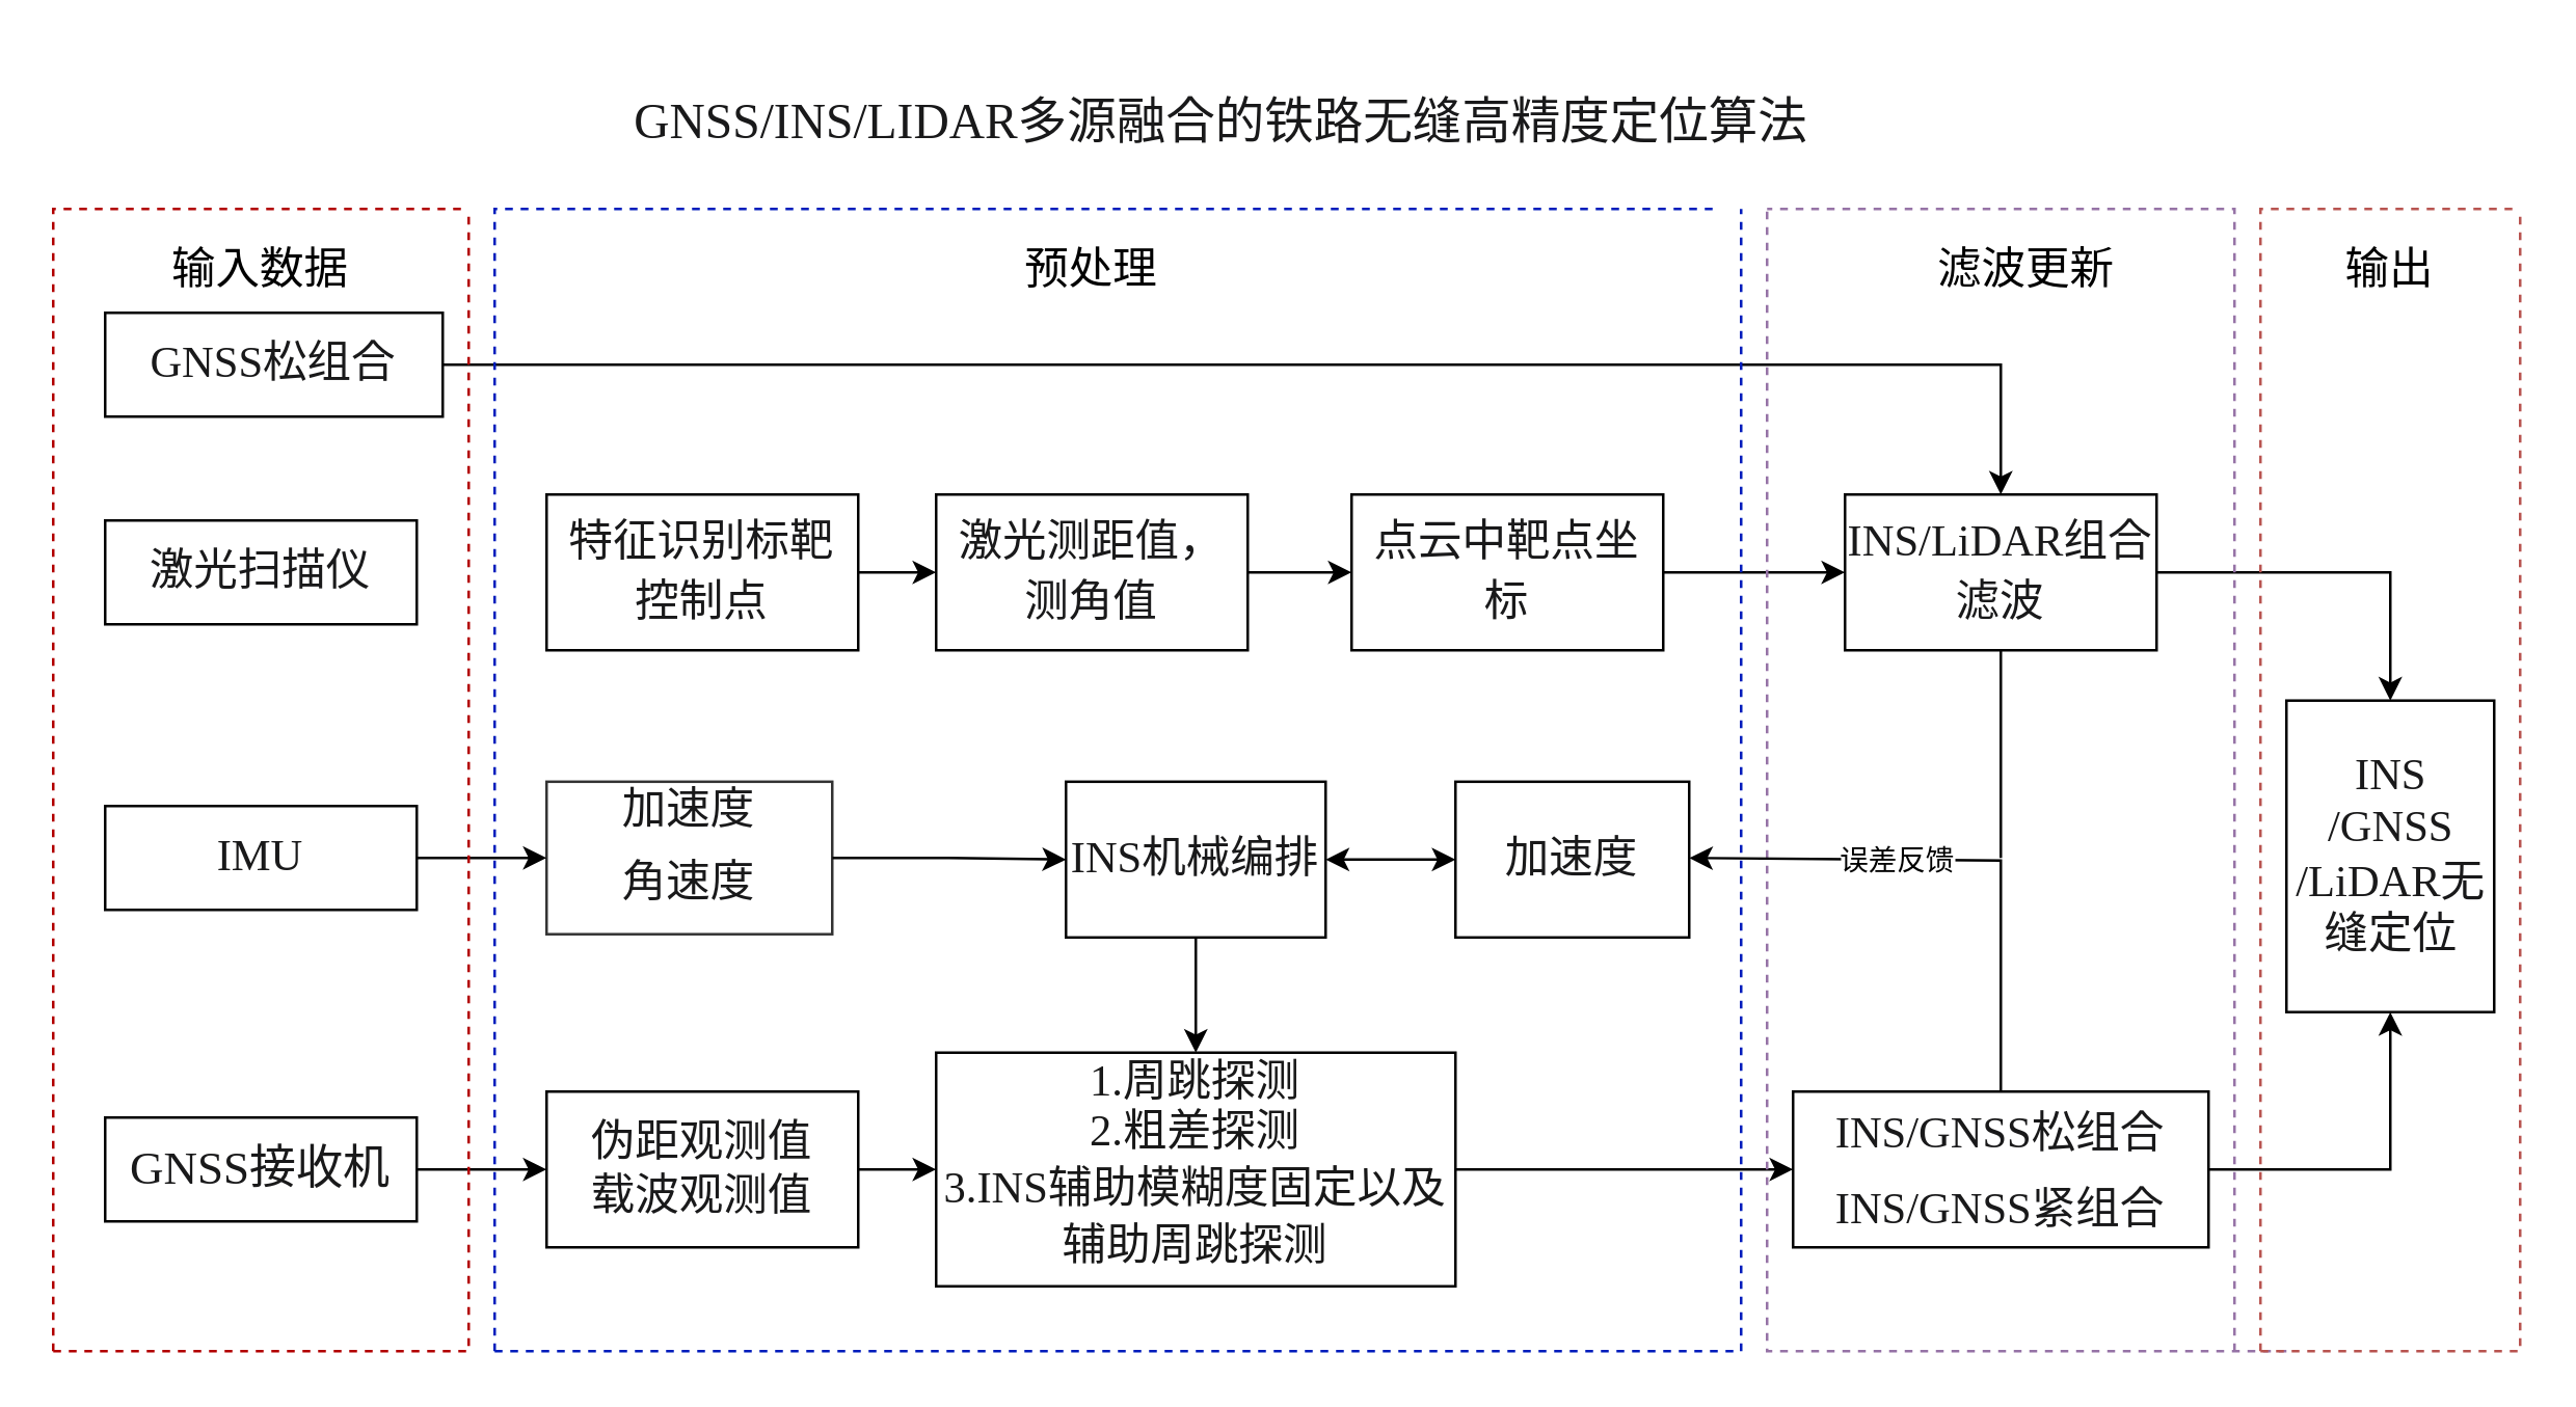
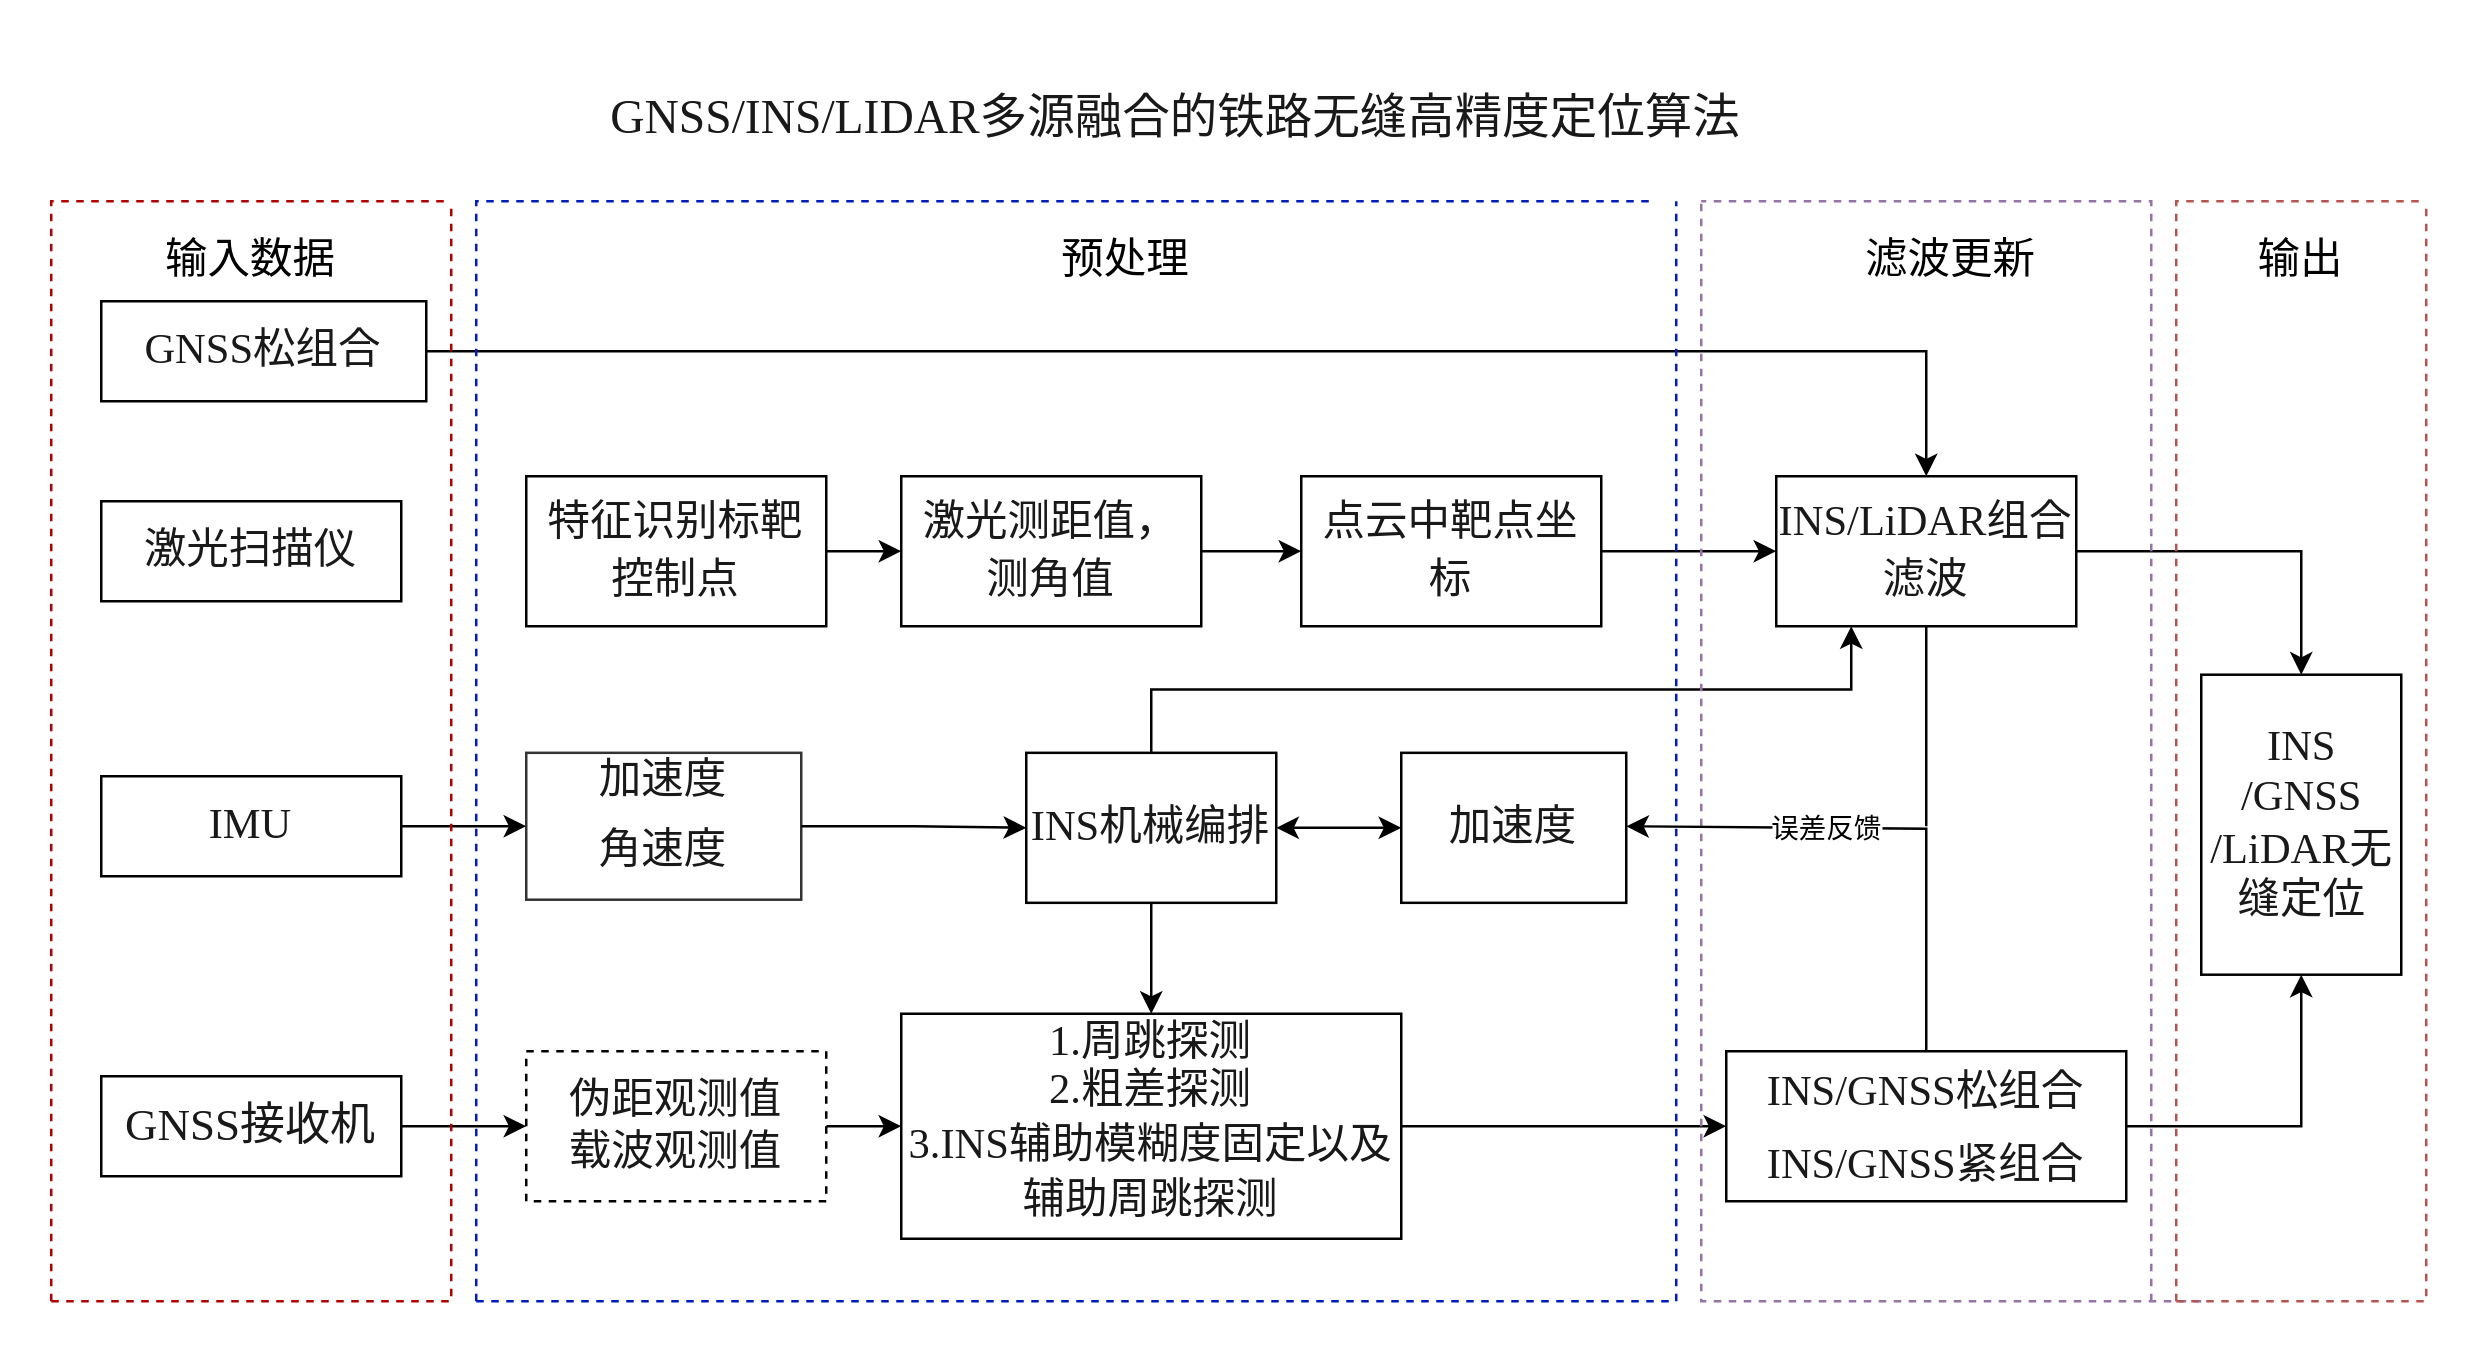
- <mxCell id="36" value="&lt;font style=&quot;font-size: 17px;&quot;&gt;预处理&lt;/font&gt;" style="text;html=1;align=center;verticalAlign=middle;whiteSpace=wrap;rounded=0;" parent="1" vertex="1"><mxGeometry x="370" y="87" width="100" height="33" as="geometry" /></mxCell>
+ <mxCell id="36" value="&lt;font style=&quot;font-size: 17px;&quot;&gt;预处理&lt;/font&gt;" style="text;html=1;align=center;verticalAlign=middle;whiteSpace=wrap;rounded=0;" parent="1" vertex="1"><mxGeometry x="400" y="87" width="100" height="33" as="geometry" /></mxCell>
+ <mxCell id="6" style="edgeStyle=orthogonalEdgeStyle;rounded=0;orthogonalLoop=1;jettySize=auto;html=1;exitX=0.5;exitY=0;exitDx=0;exitDy=0;entryX=0.25;entryY=1;entryDx=0;entryDy=0;" parent="1" source="8" target="25" edge="1"><mxGeometry relative="1" as="geometry" /></mxCell>
- <mxCell id="16" value="&lt;div style=&quot;font-family: FZHei-B01S; vertical-align: middle; color: rgb(25, 25, 26); line-height: 60%;&quot;&gt;&lt;p&gt;&lt;font style=&quot;line-height: 60%; font-size: 17px;&quot;&gt;伪距观测值&lt;/font&gt;&lt;/p&gt;&lt;p&gt;&lt;font style=&quot;line-height: 60%; font-size: 17px;&quot;&gt;载波观测值&lt;/font&gt;&lt;/p&gt;&lt;/div&gt;" style="rounded=0;whiteSpace=wrap;html=1;fontSize=11;" parent="1" vertex="1"><mxGeometry x="210" y="420" width="120" height="60" as="geometry" /></mxCell>
+ <mxCell id="16" value="&lt;div style=&quot;font-family: FZHei-B01S; vertical-align: middle; color: rgb(25, 25, 26); line-height: 60%;&quot;&gt;&lt;p&gt;&lt;font style=&quot;line-height: 60%; font-size: 17px;&quot;&gt;伪距观测值&lt;/font&gt;&lt;/p&gt;&lt;p&gt;&lt;font style=&quot;line-height: 60%; font-size: 17px;&quot;&gt;载波观测值&lt;/font&gt;&lt;/p&gt;&lt;/div&gt;" style="rounded=0;whiteSpace=wrap;html=1;fontSize=11;dashed=1;" parent="1" vertex="1"><mxGeometry x="210" y="420" width="120" height="60" as="geometry" /></mxCell>
